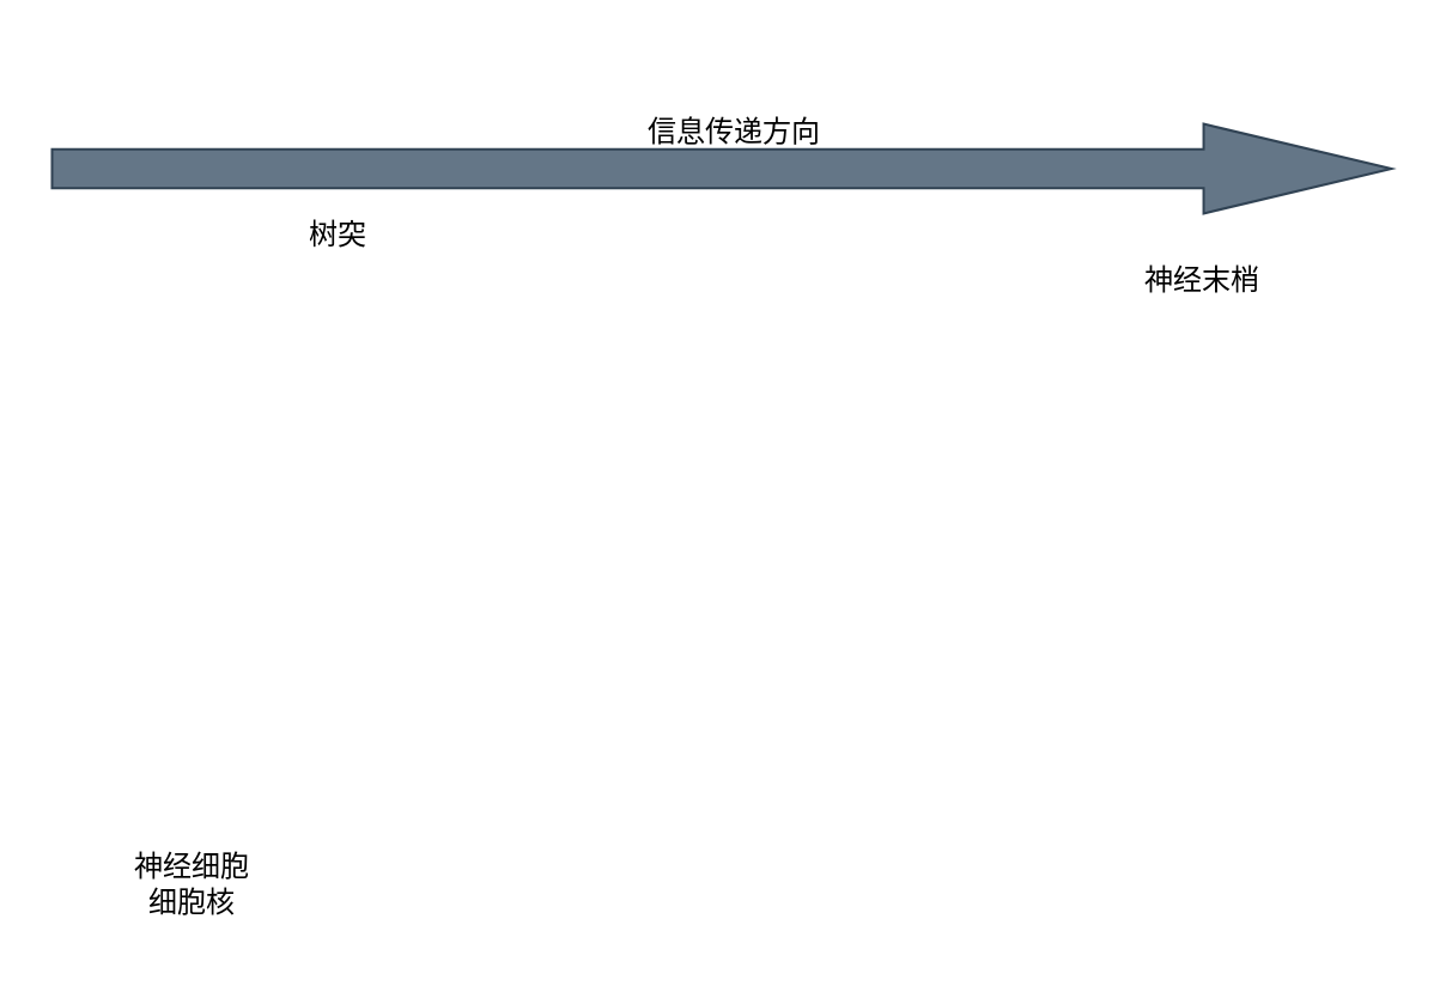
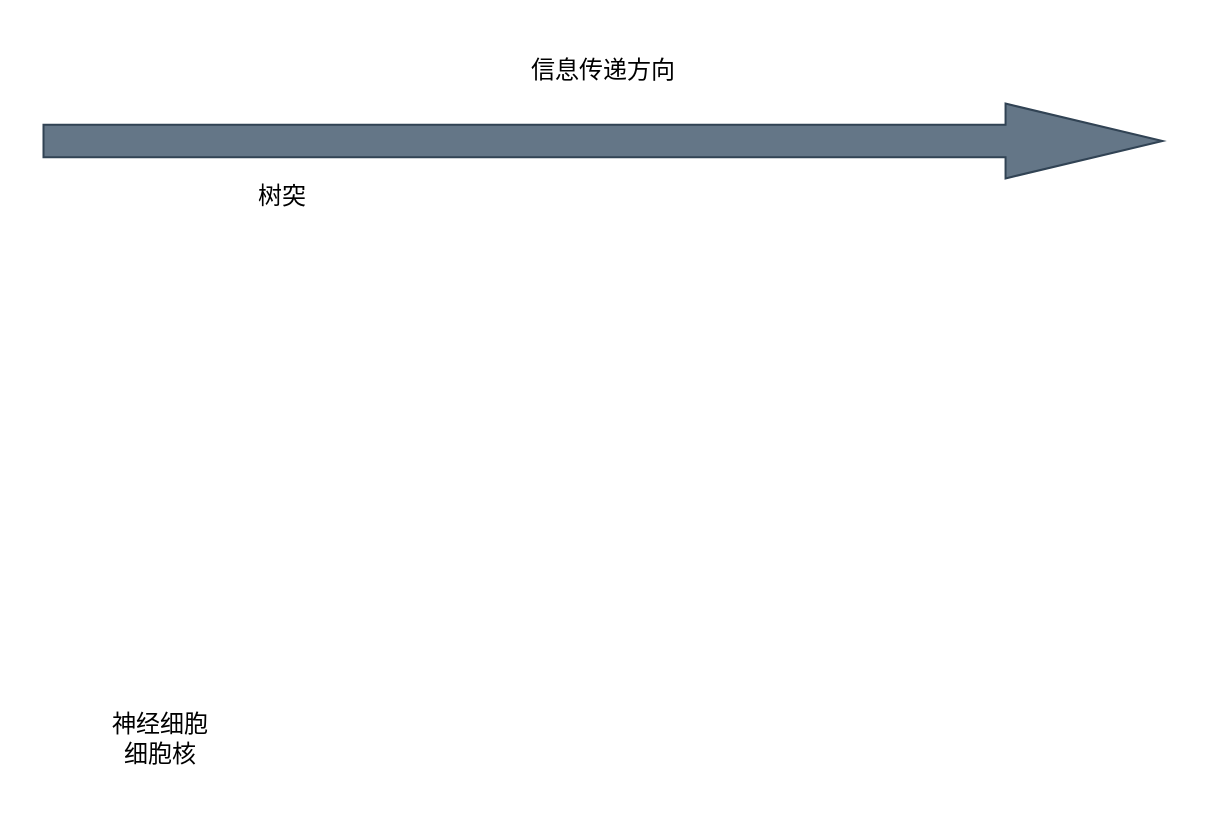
- <mxCell id="13" value="信息传递方向" style="text;html=1;strokeColor=none;fillColor=none;align=center;verticalAlign=middle;whiteSpace=wrap;rounded=0;" parent="1" vertex="1"><mxGeometry x="193.5" y="40" width="225" height="30" as="geometry" /></mxCell>
+ <mxCell id="13" value="信息传递方向" style="text;html=1;strokeColor=none;fillColor=none;align=center;verticalAlign=middle;whiteSpace=wrap;rounded=0;" parent="1" vertex="1"><mxGeometry x="188.5" y="20" width="225" height="30" as="geometry" /></mxCell>
- <mxCell id="5" value="神经末梢" style="text;html=1;strokeColor=none;fillColor=none;align=center;verticalAlign=middle;whiteSpace=wrap;rounded=0;" parent="1" vertex="1"><mxGeometry x="472" y="102" width="60" height="30" as="geometry" /></mxCell>
